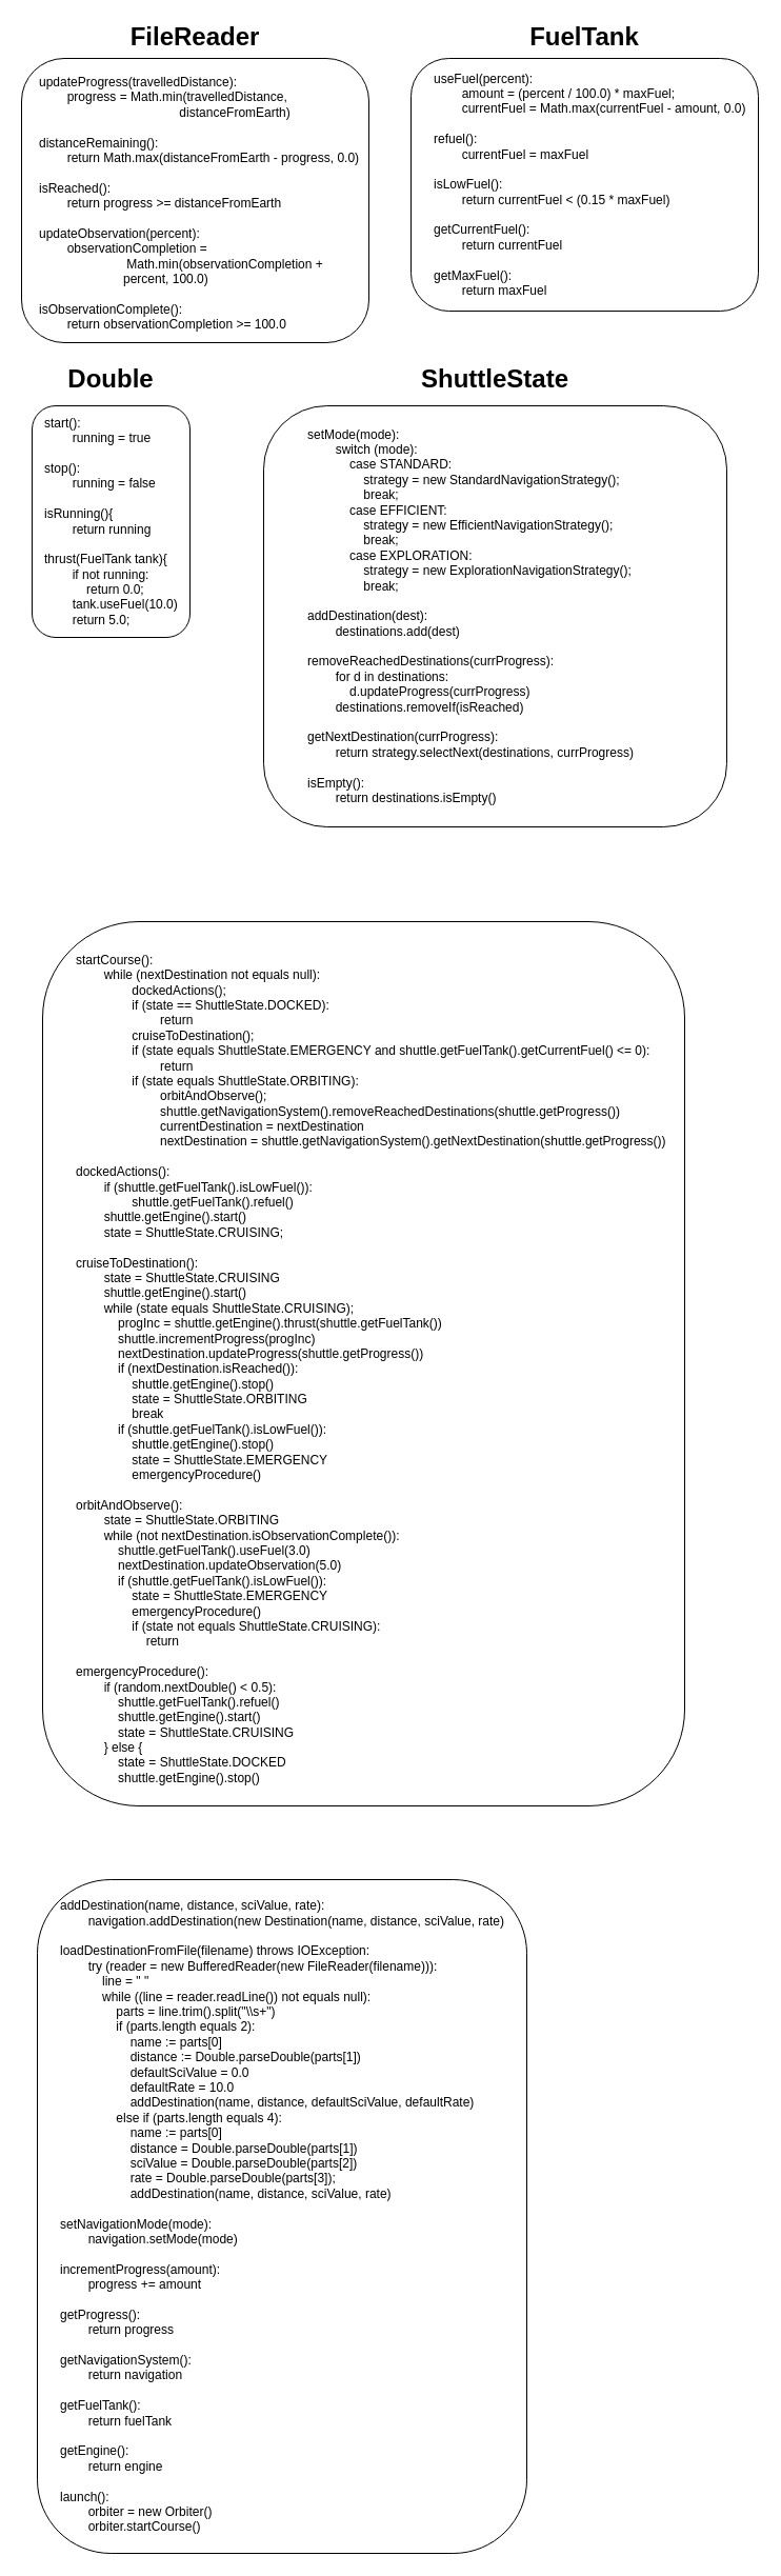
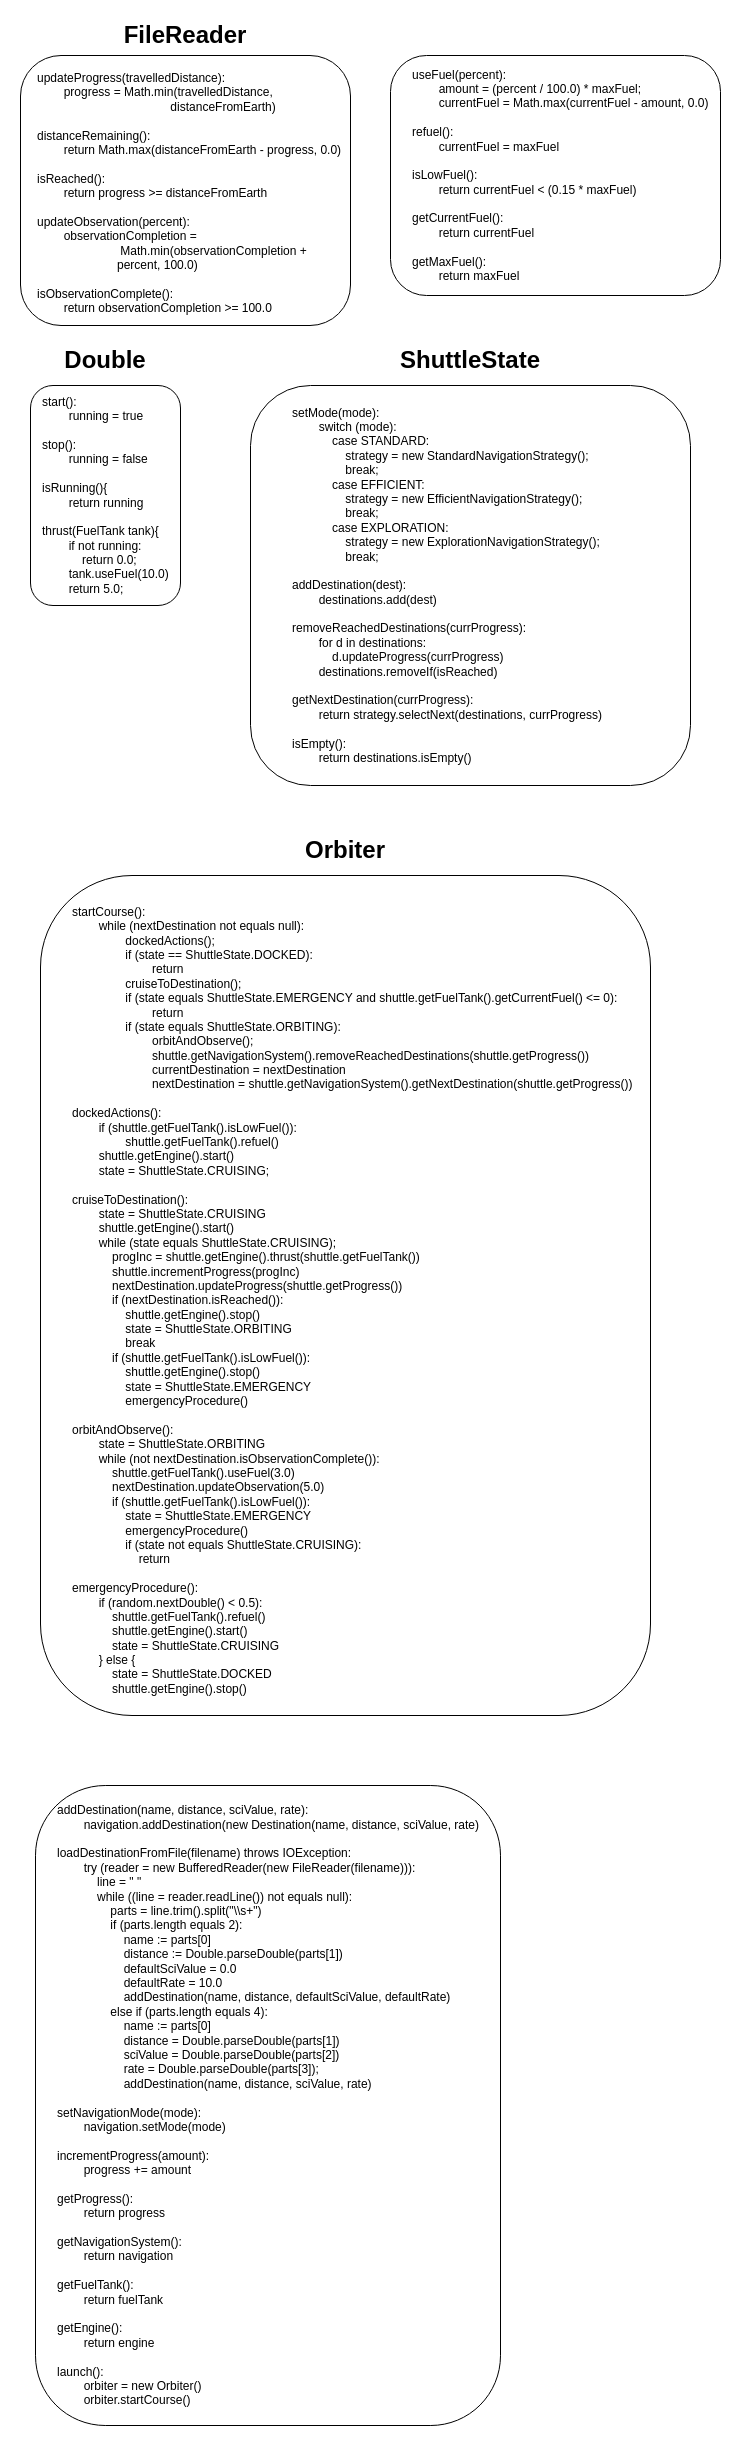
- <mxCell id="9" value="&lt;b&gt;&lt;font style=&quot;font-size: 24px;&quot;&gt;FuelTank&lt;/font&gt;&lt;/b&gt;" style="text;html=1;align=center;verticalAlign=middle;whiteSpace=wrap;rounded=0;" vertex="1" parent="1"><mxGeometry x="500" y="20" width="110" height="30" as="geometry" /></mxCell>
+ <mxCell id="15" value="&lt;b&gt;&lt;font style=&quot;font-size: 24px;&quot;&gt;Orbiter&lt;/font&gt;&lt;/b&gt;" style="text;html=1;align=center;verticalAlign=middle;whiteSpace=wrap;rounded=0;" vertex="1" parent="1"><mxGeometry x="305" y="835" width="80" height="30" as="geometry" /></mxCell>
